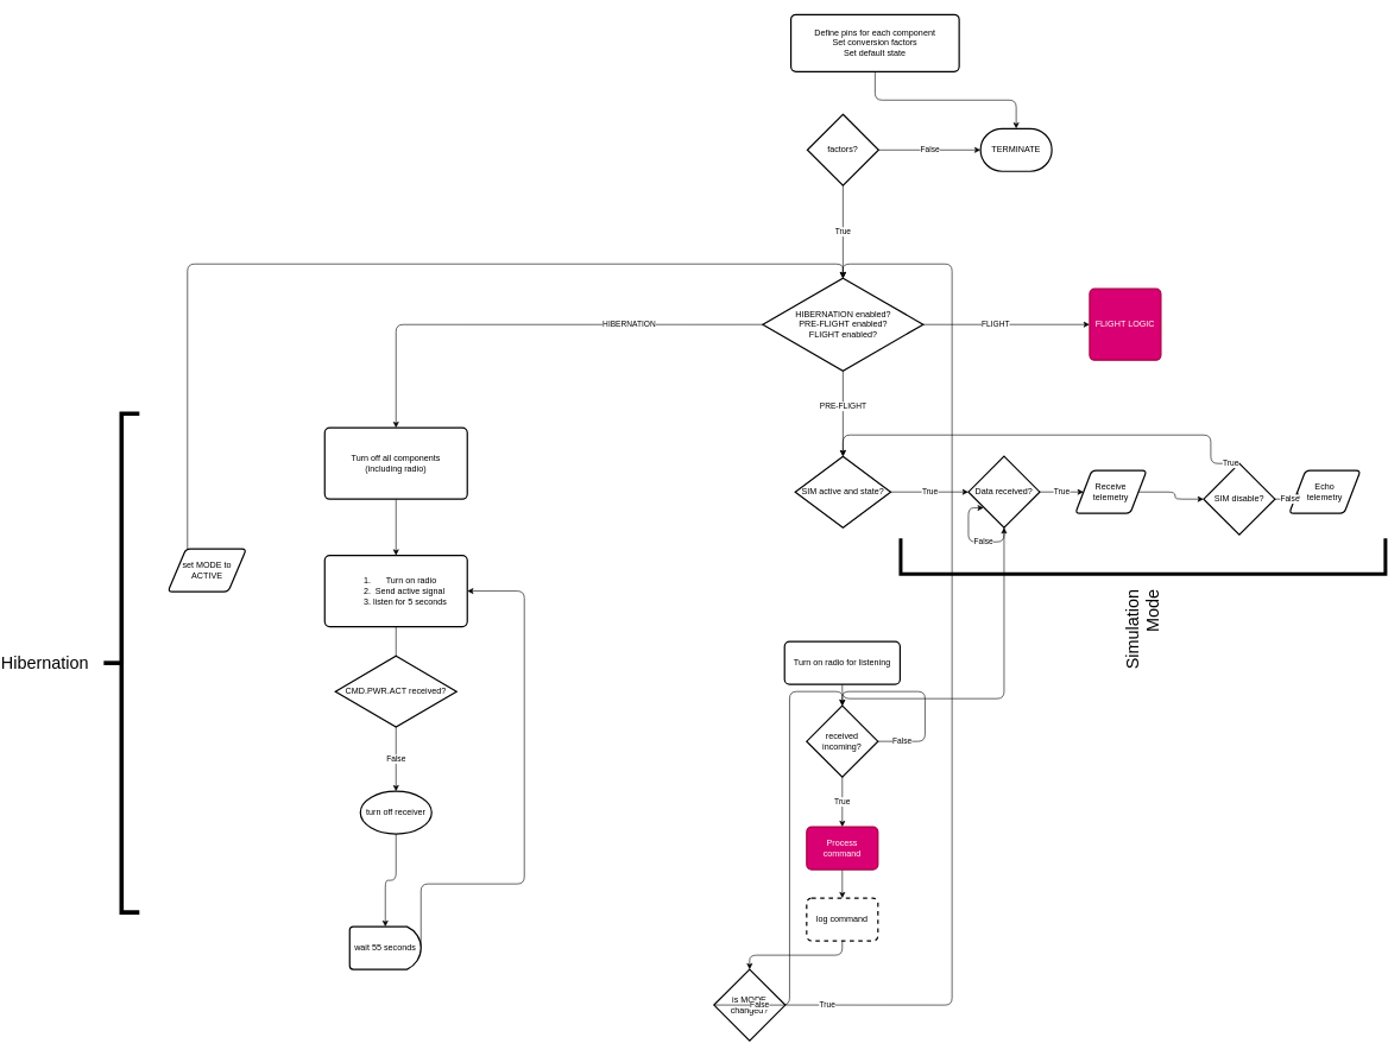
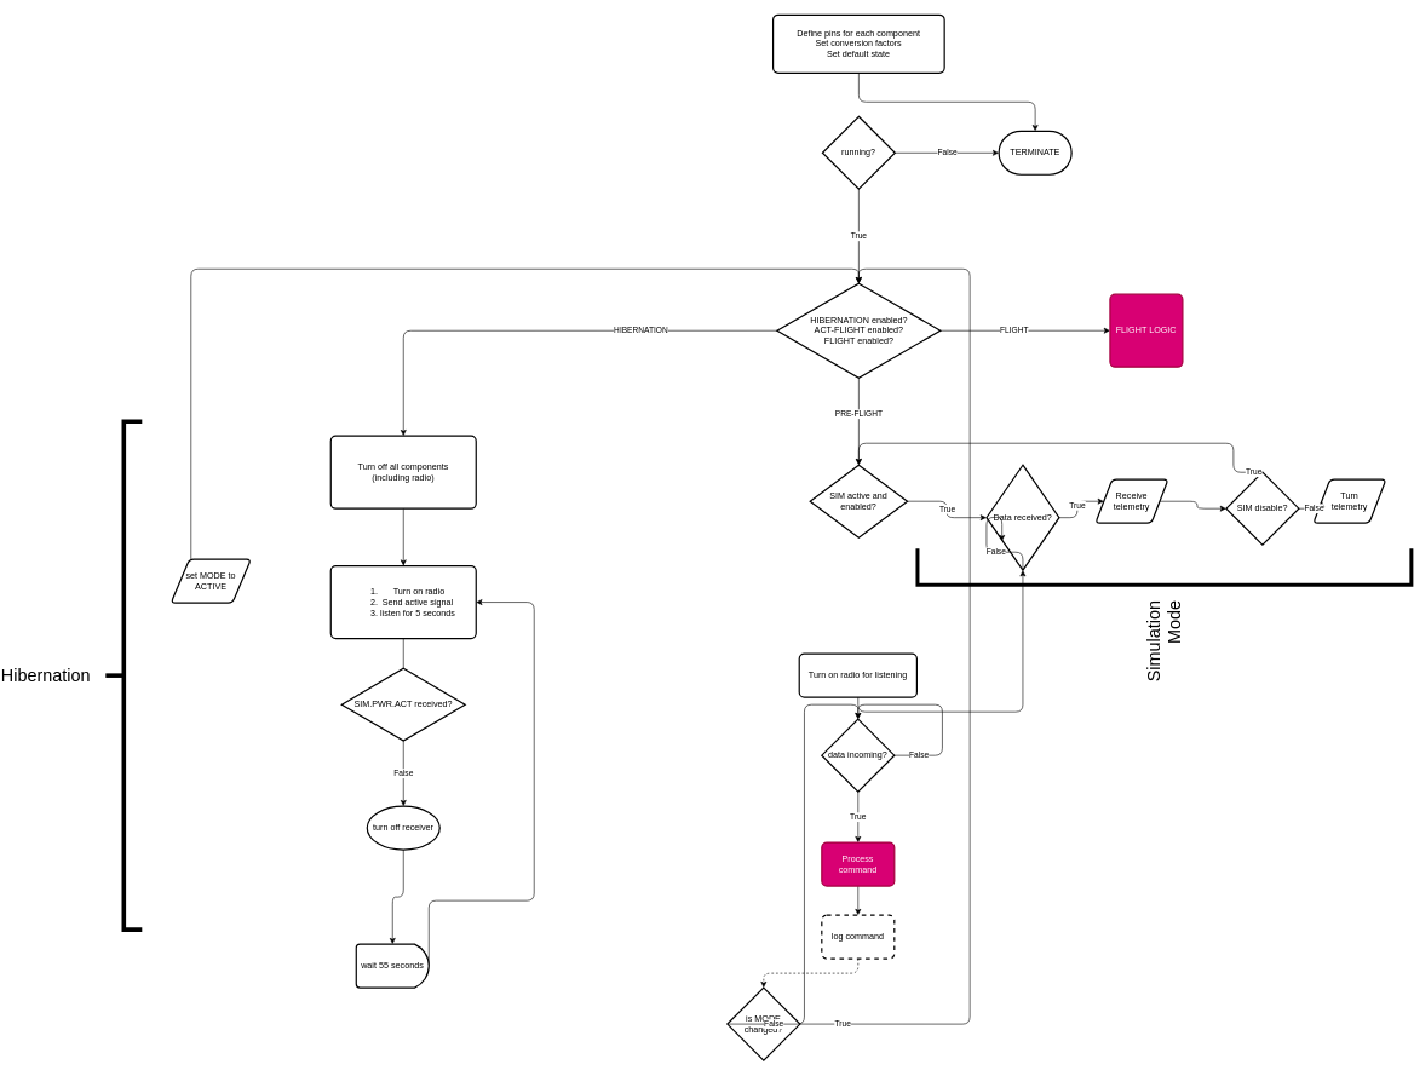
- <mxCell id="2" value="Define pins for each component&lt;br&gt;Set conversion factors&lt;br&gt;Set default state" style="rounded=1;whiteSpace=wrap;html=1;absoluteArcSize=1;arcSize=14;strokeWidth=2;" parent="1" vertex="1"><mxGeometry x="984" y="20" width="236" height="80" as="geometry" /></mxCell>
+ <mxCell id="2" value="Define pins for each component&lt;br&gt;Set conversion factors&lt;br&gt;Set default state" style="rounded=1;whiteSpace=wrap;html=1;absoluteArcSize=1;arcSize=14;strokeWidth=2;" parent="1" vertex="1"><mxGeometry x="939" y="20" width="236" height="80" as="geometry" /></mxCell>
- <mxCell id="5" value="factors?" style="strokeWidth=2;html=1;shape=mxgraph.flowchart.decision;whiteSpace=wrap;rounded=1;" parent="1" vertex="1"><mxGeometry x="1007" y="160" width="100" height="100" as="geometry" /></mxCell>
+ <mxCell id="5" value="running?" style="strokeWidth=2;html=1;shape=mxgraph.flowchart.decision;whiteSpace=wrap;rounded=1;" parent="1" vertex="1"><mxGeometry x="1007" y="160" width="100" height="100" as="geometry" /></mxCell>
- <mxCell id="24" value="HIBERNATION enabled?&lt;br&gt;PRE-FLIGHT enabled?&lt;br&gt;FLIGHT enabled?" style="strokeWidth=2;html=1;shape=mxgraph.flowchart.decision;whiteSpace=wrap;rounded=1;" parent="1" vertex="1"><mxGeometry x="944.5" y="389.96" width="225" height="130" as="geometry" /></mxCell>
+ <mxCell id="24" value="HIBERNATION enabled?&lt;br&gt;ACT-FLIGHT enabled?&lt;br&gt;FLIGHT enabled?" style="strokeWidth=2;html=1;shape=mxgraph.flowchart.decision;whiteSpace=wrap;rounded=1;" parent="1" vertex="1"><mxGeometry x="944.5" y="389.96" width="225" height="130" as="geometry" /></mxCell>
- <mxCell id="9" value="SIM active and state?" style="strokeWidth=2;html=1;shape=mxgraph.flowchart.decision;whiteSpace=wrap;rounded=1;" parent="1" vertex="1"><mxGeometry x="990" y="639.96" width="134" height="100" as="geometry" /></mxCell>
+ <mxCell id="9" value="SIM active and enabled?" style="strokeWidth=2;html=1;shape=mxgraph.flowchart.decision;whiteSpace=wrap;rounded=1;" parent="1" vertex="1"><mxGeometry x="990" y="639.96" width="134" height="100" as="geometry" /></mxCell>
- <mxCell id="11" value="Data received?" style="strokeWidth=2;html=1;shape=mxgraph.flowchart.decision;whiteSpace=wrap;rounded=1;" parent="1" vertex="1"><mxGeometry x="1233" y="639.96" width="100" height="100" as="geometry" /></mxCell>
+ <mxCell id="11" value="Data received?" style="strokeWidth=2;html=1;shape=mxgraph.flowchart.decision;whiteSpace=wrap;rounded=1;" parent="1" vertex="1"><mxGeometry x="1233" y="639.96" width="100" height="145" as="geometry" /></mxCell>
- <mxCell id="15" value="Echo&lt;br&gt;telemetry" style="shape=parallelogram;html=1;strokeWidth=2;perimeter=parallelogramPerimeter;whiteSpace=wrap;rounded=1;arcSize=12;size=0.23;" parent="1" vertex="1"><mxGeometry x="1683" y="659.96" width="100" height="60" as="geometry" /></mxCell>
+ <mxCell id="15" value="Turn&lt;br&gt;telemetry" style="shape=parallelogram;html=1;strokeWidth=2;perimeter=parallelogramPerimeter;whiteSpace=wrap;rounded=1;arcSize=12;size=0.23;" parent="1" vertex="1"><mxGeometry x="1683" y="659.96" width="100" height="60" as="geometry" /></mxCell>
- <mxCell id="29" value="CMD.PWR.ACT received?" style="strokeWidth=2;html=1;shape=mxgraph.flowchart.decision;whiteSpace=wrap;rounded=1;" parent="1" vertex="1"><mxGeometry x="345" y="919.96" width="170" height="100" as="geometry" /></mxCell>
+ <mxCell id="29" value="SIM.PWR.ACT received?" style="strokeWidth=2;html=1;shape=mxgraph.flowchart.decision;whiteSpace=wrap;rounded=1;" parent="1" vertex="1"><mxGeometry x="345" y="919.96" width="170" height="100" as="geometry" /></mxCell>
- <mxCell id="41" value="received incoming?" style="strokeWidth=2;html=1;shape=mxgraph.flowchart.decision;whiteSpace=wrap;rounded=1;" parent="1" vertex="1"><mxGeometry x="1006.06" y="989.96" width="100" height="100" as="geometry" /></mxCell>
+ <mxCell id="41" value="data incoming?" style="strokeWidth=2;html=1;shape=mxgraph.flowchart.decision;whiteSpace=wrap;rounded=1;" parent="1" vertex="1"><mxGeometry x="1006.06" y="989.96" width="100" height="100" as="geometry" /></mxCell>
- <mxCell id="50" style="edgeStyle=orthogonalEdgeStyle;rounded=1;orthogonalLoop=1;jettySize=auto;html=1;exitX=0.5;exitY=1;exitDx=0;exitDy=0;entryX=0.5;entryY=0;entryDx=0;entryDy=0;entryPerimeter=0;" parent="1" source="49" target="47" edge="1"><mxGeometry relative="1" as="geometry" /></mxCell>
+ <mxCell id="50" style="edgeStyle=orthogonalEdgeStyle;rounded=1;orthogonalLoop=1;jettySize=auto;html=1;exitX=0.5;exitY=1;exitDx=0;exitDy=0;entryX=0.5;entryY=0;entryDx=0;entryDy=0;entryPerimeter=0;dashed=1;" parent="1" source="49" target="47" edge="1"><mxGeometry relative="1" as="geometry" /></mxCell>
